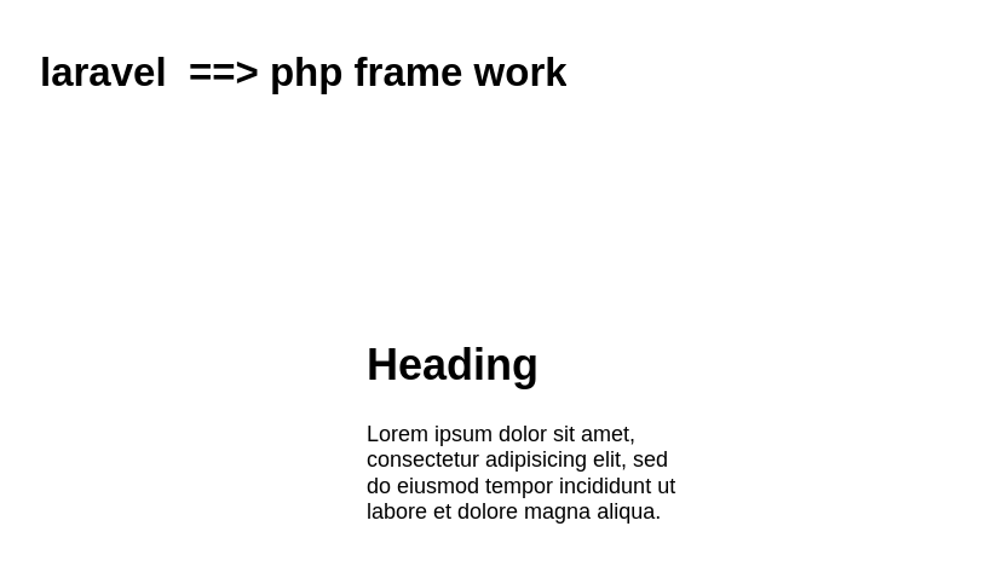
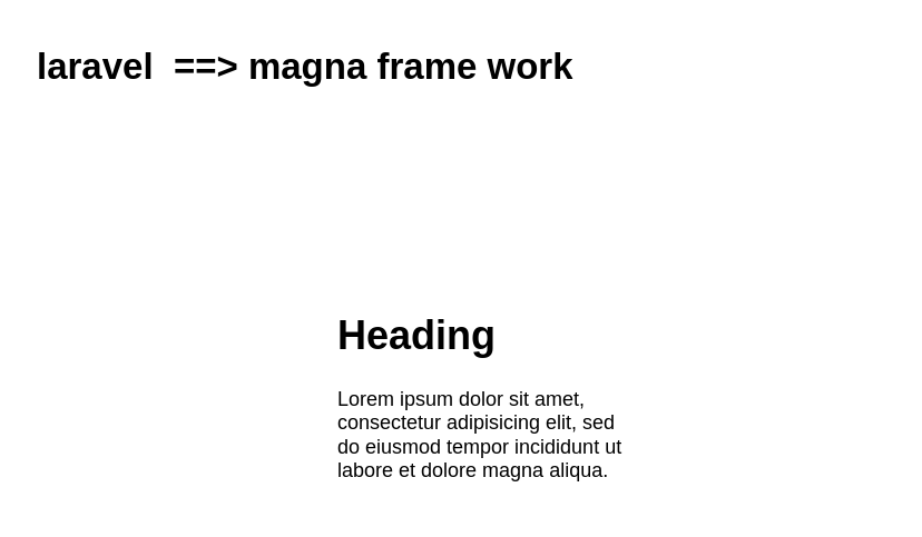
- <mxCell id="2" value="&lt;font style=&quot;font-size: 22px;&quot;&gt;&lt;b&gt;laravel&amp;nbsp; ==&amp;gt; php frame work&lt;/b&gt;&lt;/font&gt;" style="text;html=1;whiteSpace=wrap;overflow=hidden;rounded=0;" vertex="1" parent="1"><mxGeometry x="20" y="20" width="510" height="140" as="geometry" /></mxCell>
+ <mxCell id="2" value="&lt;font style=&quot;font-size: 22px;&quot;&gt;&lt;b&gt;laravel&amp;nbsp; ==&amp;gt; magna frame work&lt;/b&gt;&lt;/font&gt;" style="text;html=1;whiteSpace=wrap;overflow=hidden;rounded=0;" vertex="1" parent="1"><mxGeometry x="20" y="20" width="510" height="140" as="geometry" /></mxCell>
